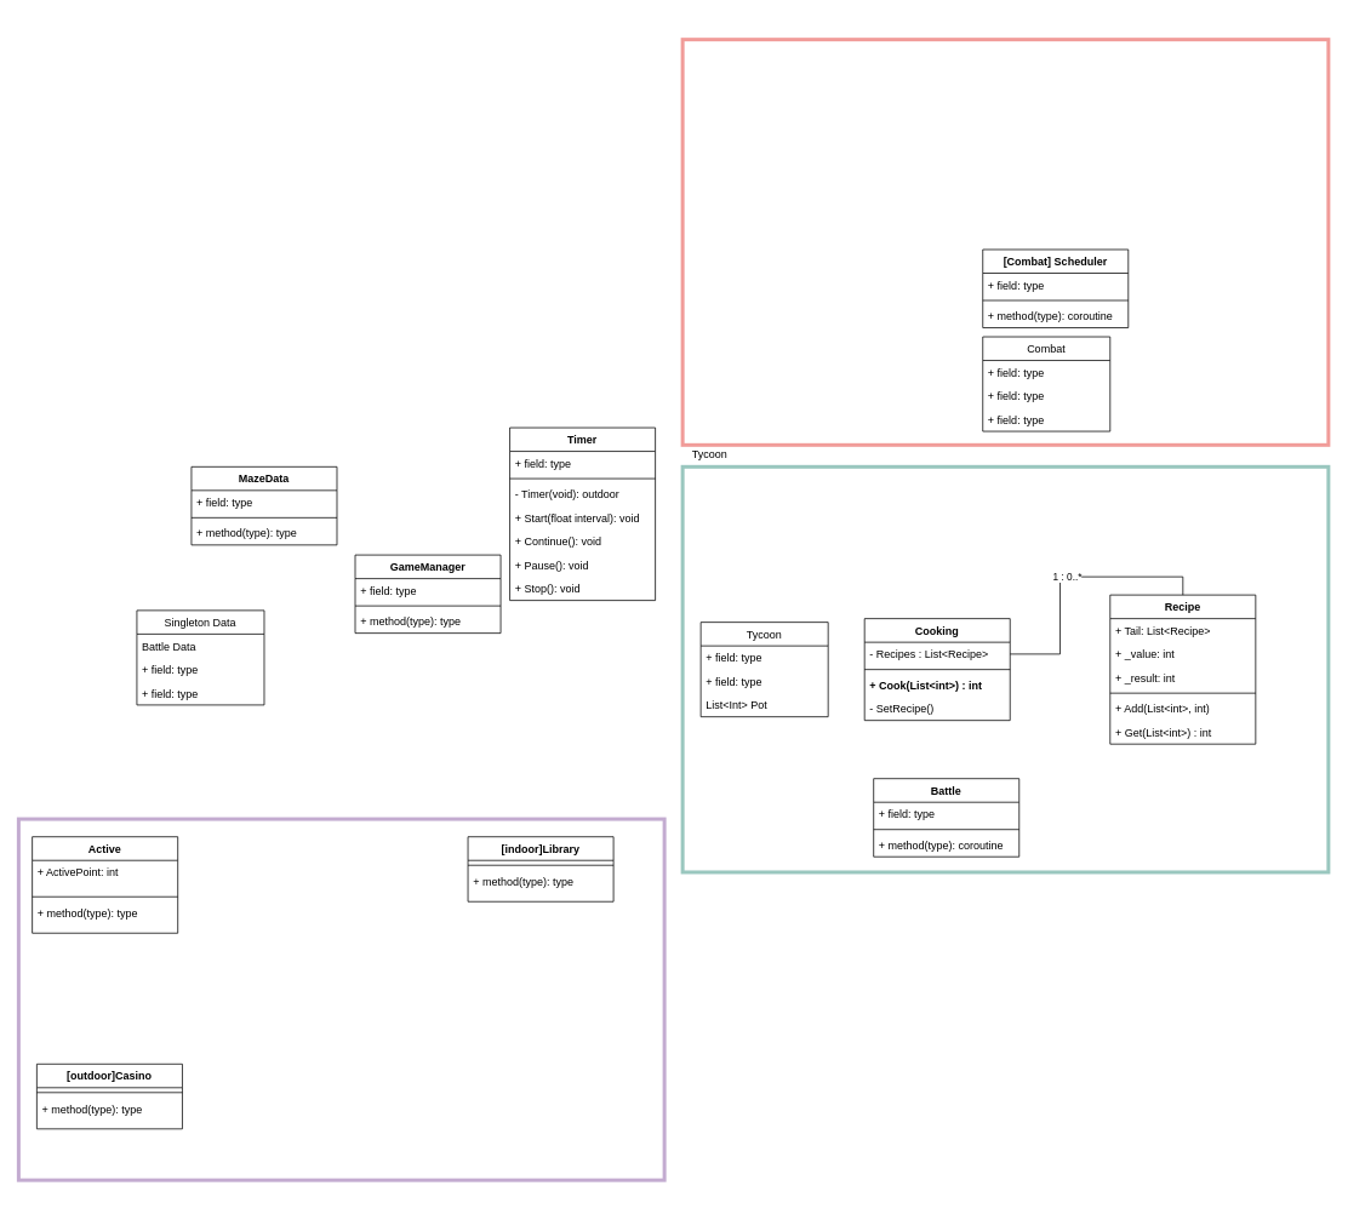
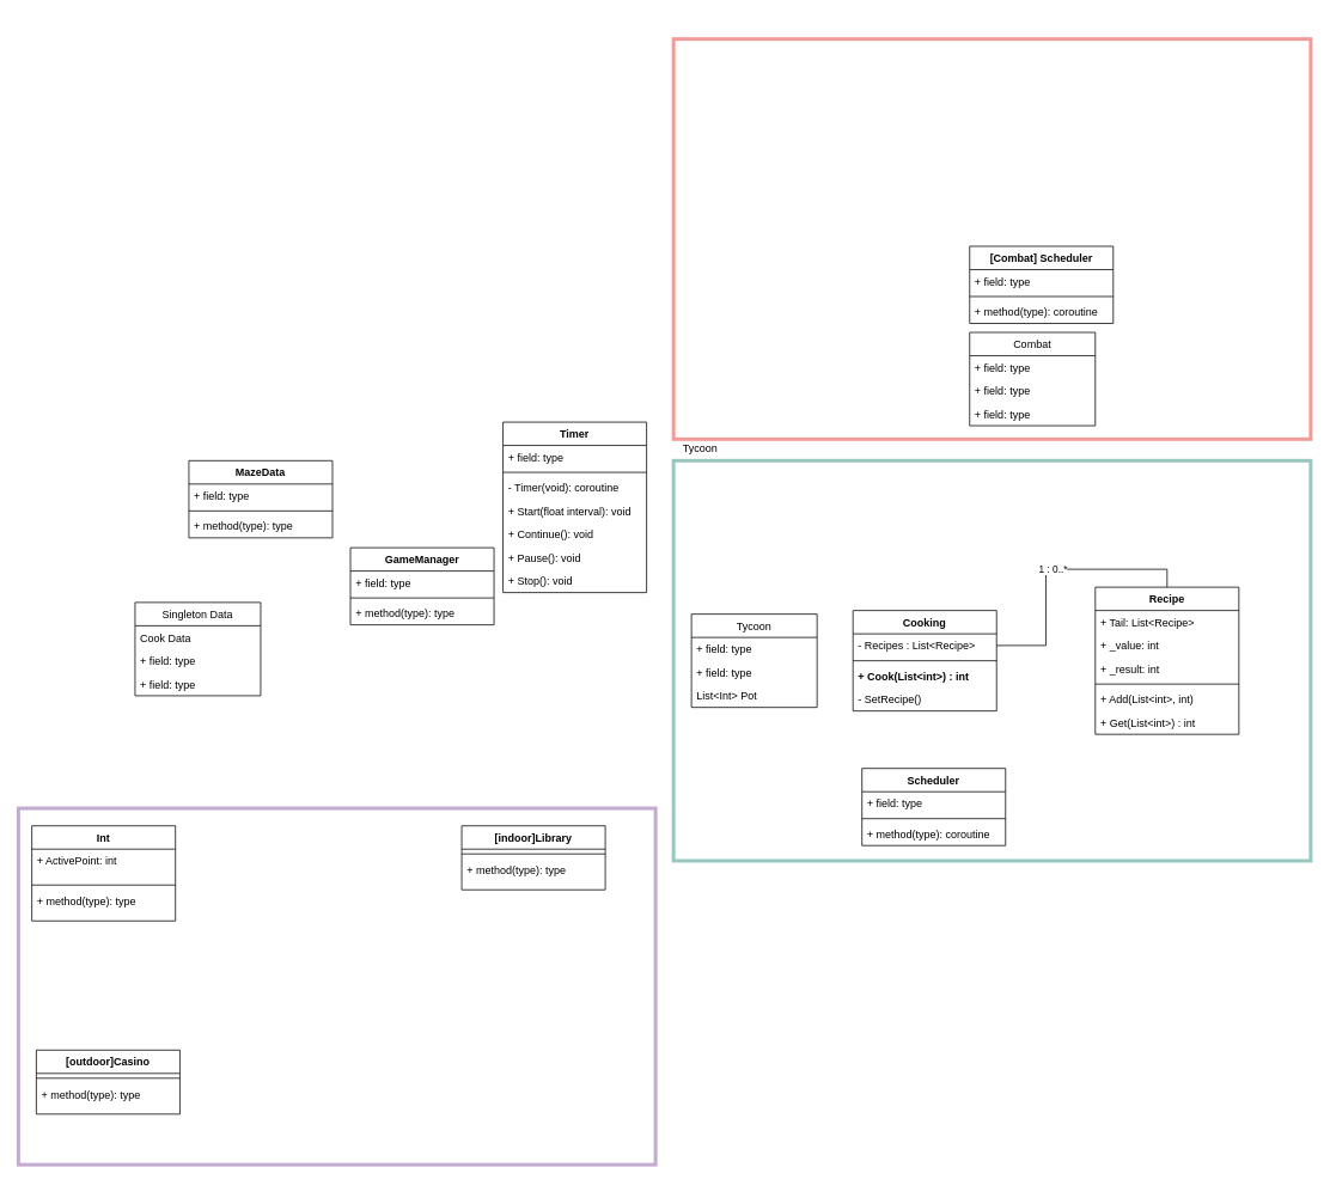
- <mxCell id="63" value="- Timer(void): outdoor" style="text;strokeColor=none;fillColor=none;align=left;verticalAlign=top;spacingLeft=4;spacingRight=4;overflow=hidden;rotatable=0;points=[[0,0.5],[1,0.5]];portConstraint=eastwest;" vertex="1" parent="60"><mxGeometry y="60" width="160" height="26" as="geometry" /></mxCell>
+ <mxCell id="63" value="- Timer(void): coroutine" style="text;strokeColor=none;fillColor=none;align=left;verticalAlign=top;spacingLeft=4;spacingRight=4;overflow=hidden;rotatable=0;points=[[0,0.5],[1,0.5]];portConstraint=eastwest;" vertex="1" parent="60"><mxGeometry y="60" width="160" height="26" as="geometry" /></mxCell>
- <mxCell id="49" value="Battle Data" style="text;strokeColor=none;fillColor=none;align=left;verticalAlign=top;spacingLeft=4;spacingRight=4;overflow=hidden;rotatable=0;points=[[0,0.5],[1,0.5]];portConstraint=eastwest;" parent="48" vertex="1"><mxGeometry y="26" width="140" height="26" as="geometry" /></mxCell>
+ <mxCell id="49" value="Cook Data" style="text;strokeColor=none;fillColor=none;align=left;verticalAlign=top;spacingLeft=4;spacingRight=4;overflow=hidden;rotatable=0;points=[[0,0.5],[1,0.5]];portConstraint=eastwest;" parent="48" vertex="1"><mxGeometry y="26" width="140" height="26" as="geometry" /></mxCell>
- <mxCell id="27" value="Battle" style="swimlane;fontStyle=1;align=center;verticalAlign=top;childLayout=stackLayout;horizontal=1;startSize=26;horizontalStack=0;resizeParent=1;resizeParentMax=0;resizeLast=0;collapsible=1;marginBottom=0;" parent="24" vertex="1"><mxGeometry x="210" y="366" width="160" height="86" as="geometry" /></mxCell>
+ <mxCell id="27" value="Scheduler" style="swimlane;fontStyle=1;align=center;verticalAlign=top;childLayout=stackLayout;horizontal=1;startSize=26;horizontalStack=0;resizeParent=1;resizeParentMax=0;resizeLast=0;collapsible=1;marginBottom=0;" parent="24" vertex="1"><mxGeometry x="210" y="366" width="160" height="86" as="geometry" /></mxCell>
- <mxCell id="7" value="Active" style="swimlane;fontStyle=1;align=center;verticalAlign=top;childLayout=stackLayout;horizontal=1;startSize=26;horizontalStack=0;resizeParent=1;resizeParentMax=0;resizeLast=0;collapsible=1;marginBottom=0;strokeColor=#000000;strokeWidth=1;" parent="2" vertex="1"><mxGeometry x="15" y="40" width="160" height="106" as="geometry" /></mxCell>
+ <mxCell id="7" value="Int" style="swimlane;fontStyle=1;align=center;verticalAlign=top;childLayout=stackLayout;horizontal=1;startSize=26;horizontalStack=0;resizeParent=1;resizeParentMax=0;resizeLast=0;collapsible=1;marginBottom=0;strokeColor=#000000;strokeWidth=1;" parent="2" vertex="1"><mxGeometry x="15" y="40" width="160" height="106" as="geometry" /></mxCell>
